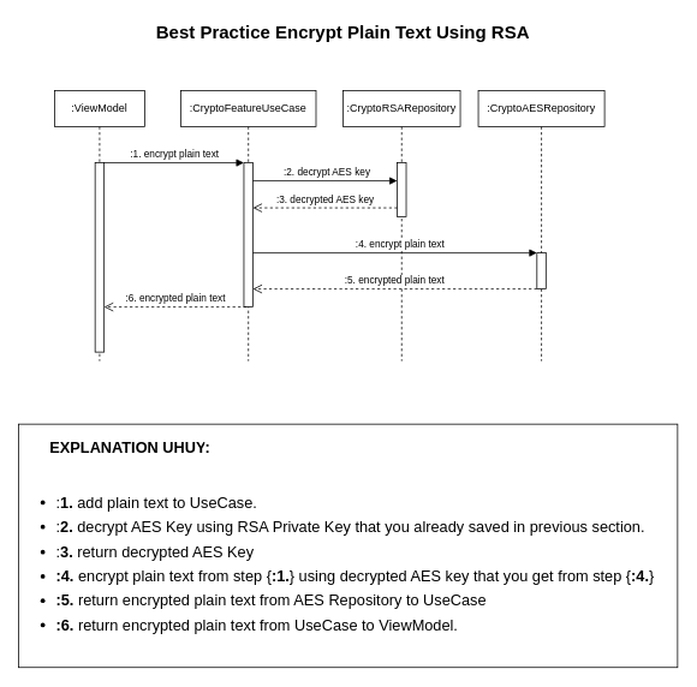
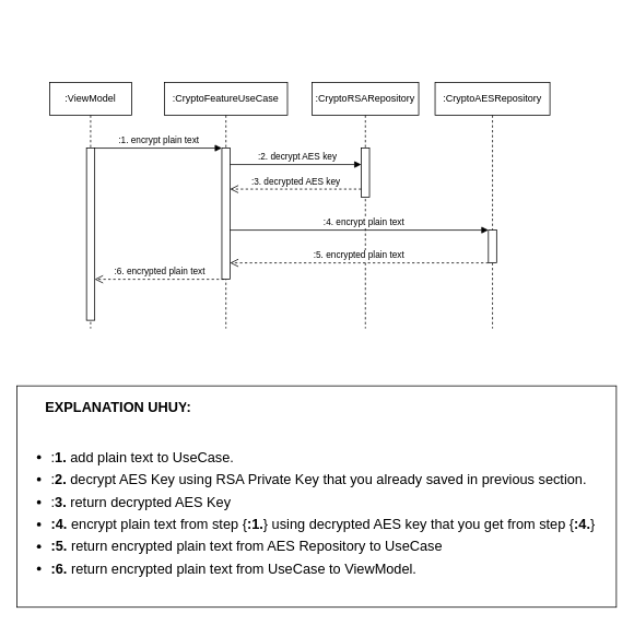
- <mxCell id="16" value="&lt;font style=&quot;font-size: 20px;&quot;&gt;&lt;b&gt;Best Practice Encrypt Plain Text Using RSA&lt;/b&gt;&lt;/font&gt;" style="text;html=1;strokeColor=none;fillColor=none;align=center;verticalAlign=middle;whiteSpace=wrap;rounded=0;" parent="1" vertex="1"><mxGeometry x="130" y="20" width="500" height="30" as="geometry" /></mxCell>
